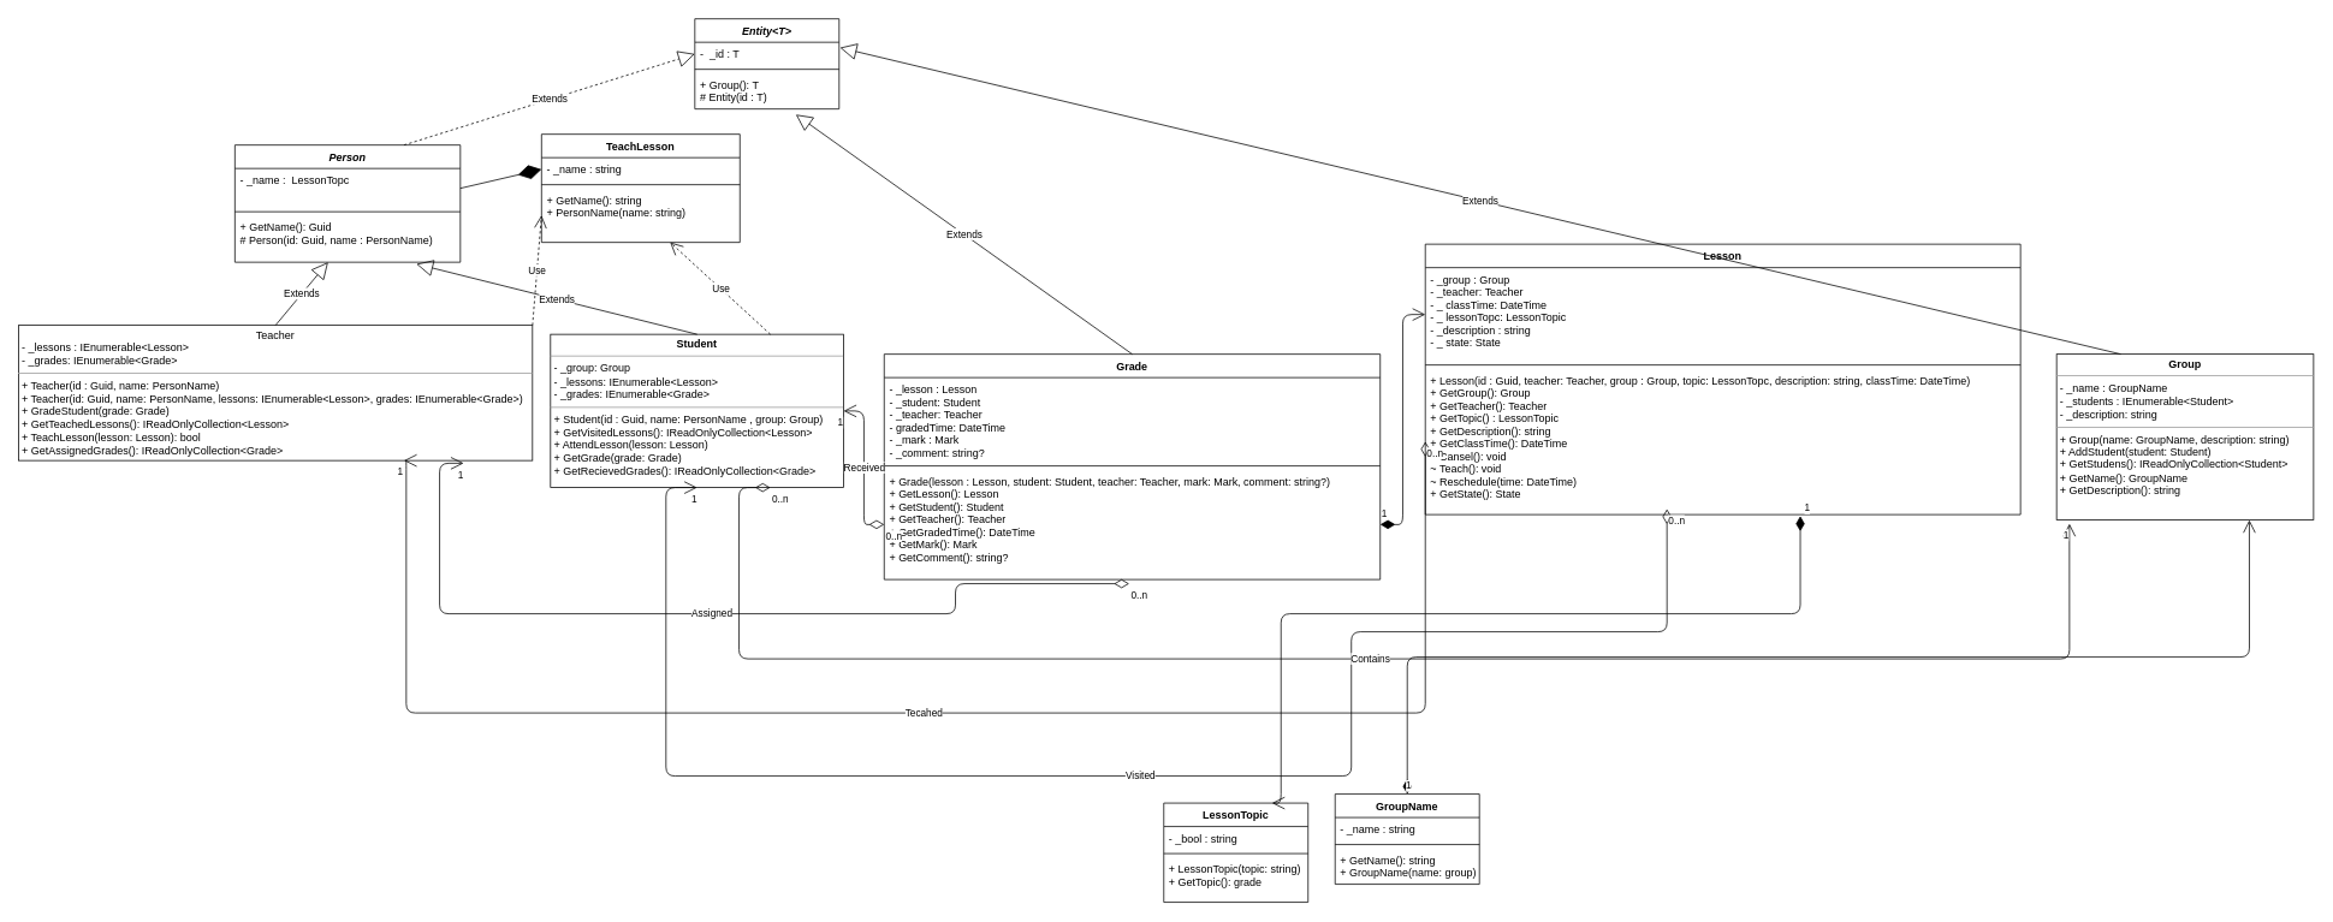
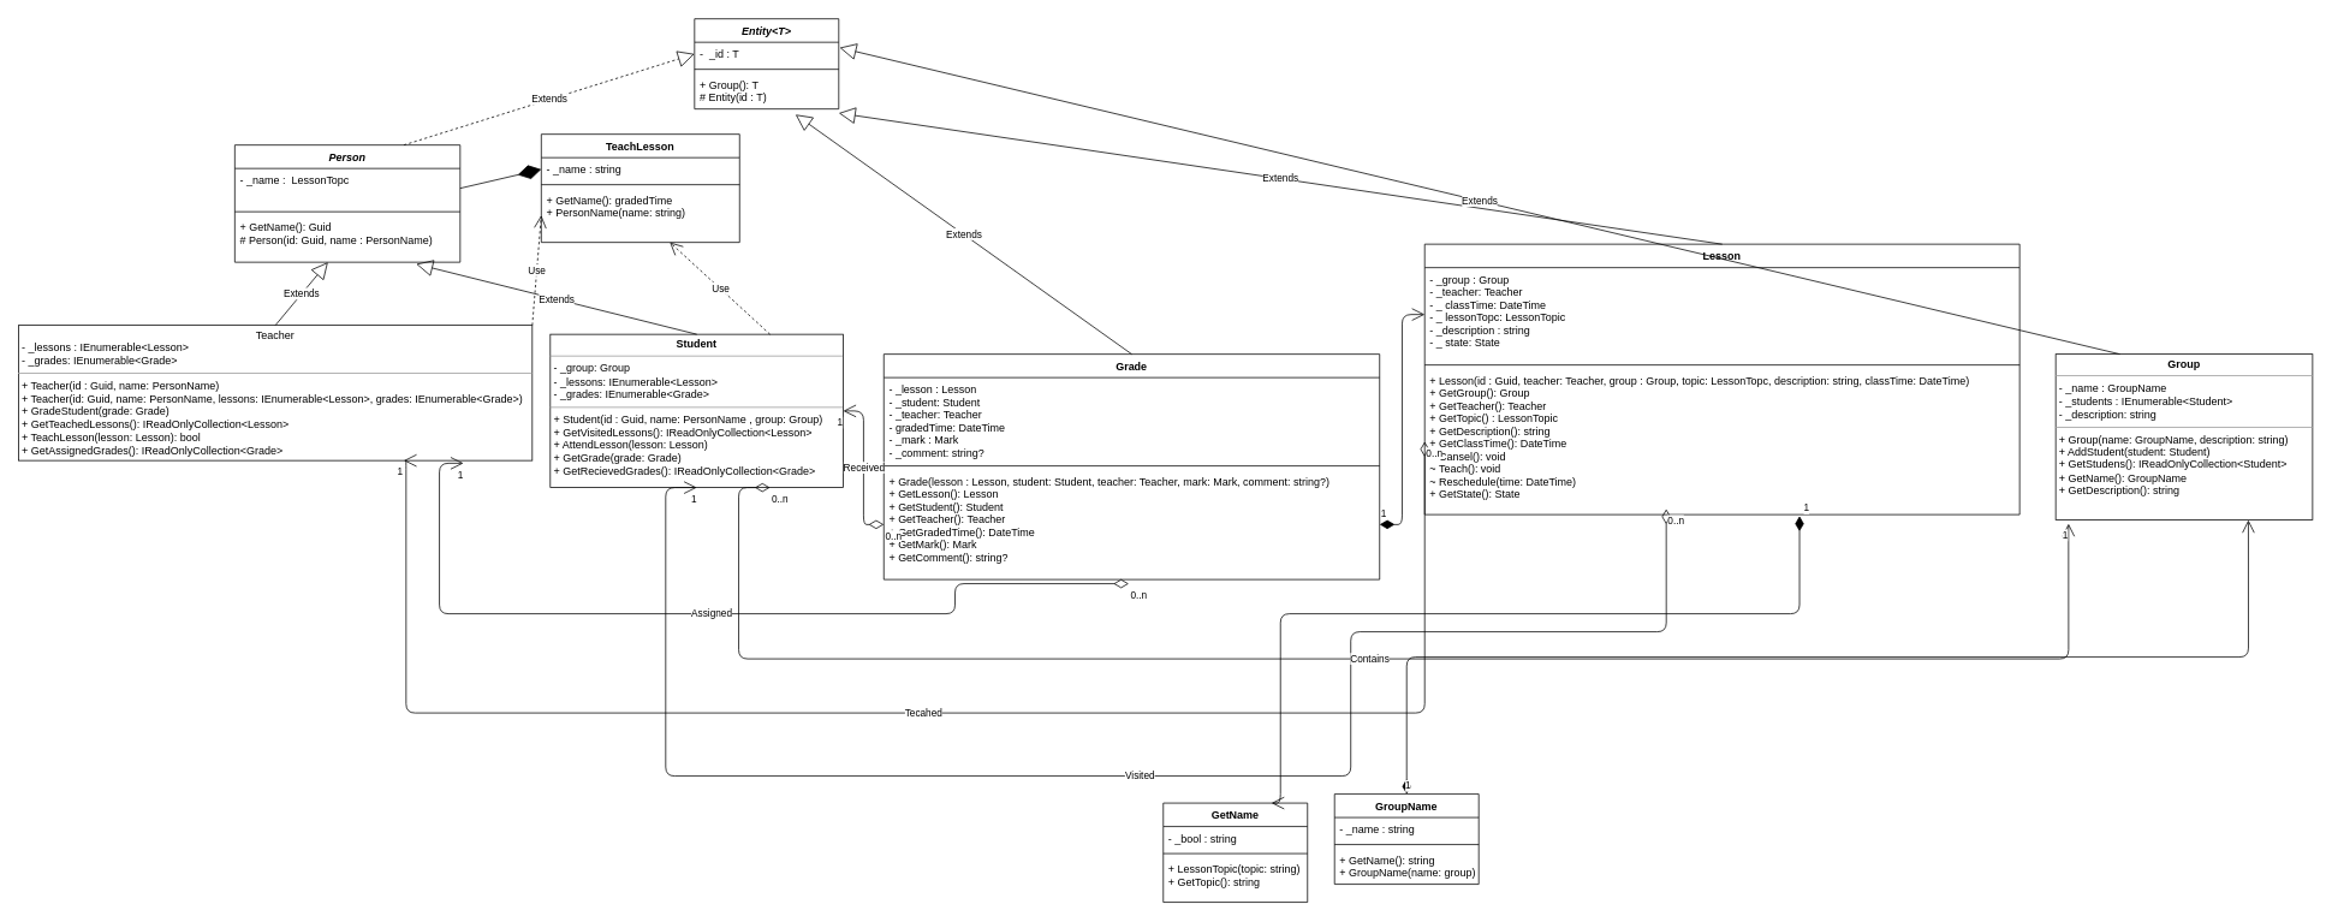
+ <mxCell id="35" value="Extends" style="endArrow=block;endSize=16;endFill=0;html=1;exitX=0.5;exitY=0;exitDx=0;exitDy=0;entryX=1;entryY=1.115;entryDx=0;entryDy=0;entryPerimeter=0;" parent="1" source="8" target="32" edge="1"><mxGeometry width="160" relative="1" as="geometry"><mxPoint x="820" y="430" as="sourcePoint" /><mxPoint x="980" y="430" as="targetPoint" /></mxGeometry></mxCell>
- <mxCell id="21" value="+ GetName(): string&#10;+ PersonName(name: string)" style="text;strokeColor=none;fillColor=none;align=left;verticalAlign=top;spacingLeft=4;spacingRight=4;overflow=hidden;rotatable=0;points=[[0,0.5],[1,0.5]];portConstraint=eastwest;" parent="18" vertex="1"><mxGeometry y="60" width="220" height="60" as="geometry" /></mxCell>
+ <mxCell id="21" value="+ GetName(): gradedTime&#10;+ PersonName(name: string)" style="text;strokeColor=none;fillColor=none;align=left;verticalAlign=top;spacingLeft=4;spacingRight=4;overflow=hidden;rotatable=0;points=[[0,0.5],[1,0.5]];portConstraint=eastwest;" parent="18" vertex="1"><mxGeometry y="60" width="220" height="60" as="geometry" /></mxCell>
- <mxCell id="54" value="LessonTopic" style="swimlane;fontStyle=1;align=center;verticalAlign=top;childLayout=stackLayout;horizontal=1;startSize=26;horizontalStack=0;resizeParent=1;resizeParentMax=0;resizeLast=0;collapsible=1;marginBottom=0;" parent="1" vertex="1"><mxGeometry x="1290" y="890" width="160" height="110" as="geometry" /></mxCell>
+ <mxCell id="54" value="GetName" style="swimlane;fontStyle=1;align=center;verticalAlign=top;childLayout=stackLayout;horizontal=1;startSize=26;horizontalStack=0;resizeParent=1;resizeParentMax=0;resizeLast=0;collapsible=1;marginBottom=0;" parent="1" vertex="1"><mxGeometry x="1290" y="890" width="160" height="110" as="geometry" /></mxCell>
- <mxCell id="57" value="+ LessonTopic(topic: string)&#10;+ GetTopic(): grade" style="text;strokeColor=none;fillColor=none;align=left;verticalAlign=top;spacingLeft=4;spacingRight=4;overflow=hidden;rotatable=0;points=[[0,0.5],[1,0.5]];portConstraint=eastwest;" parent="54" vertex="1"><mxGeometry y="60" width="160" height="50" as="geometry" /></mxCell>
+ <mxCell id="57" value="+ LessonTopic(topic: string)&#10;+ GetTopic(): string" style="text;strokeColor=none;fillColor=none;align=left;verticalAlign=top;spacingLeft=4;spacingRight=4;overflow=hidden;rotatable=0;points=[[0,0.5],[1,0.5]];portConstraint=eastwest;" parent="54" vertex="1"><mxGeometry y="60" width="160" height="50" as="geometry" /></mxCell>
